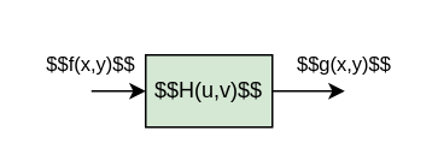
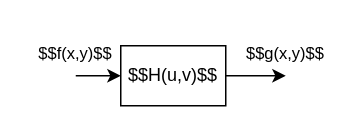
- <mxCell id="3" value="$$H(u,v)$$" style="rounded=0;whiteSpace=wrap;html=1;fillColor=#d5e8d4;" vertex="1" parent="1"><mxGeometry x="80" y="30" width="70" height="40" as="geometry" /></mxCell>
+ <mxCell id="3" value="$$H(u,v)$$" style="rounded=0;whiteSpace=wrap;html=1;" vertex="1" parent="1"><mxGeometry x="80" y="30" width="70" height="40" as="geometry" /></mxCell>
